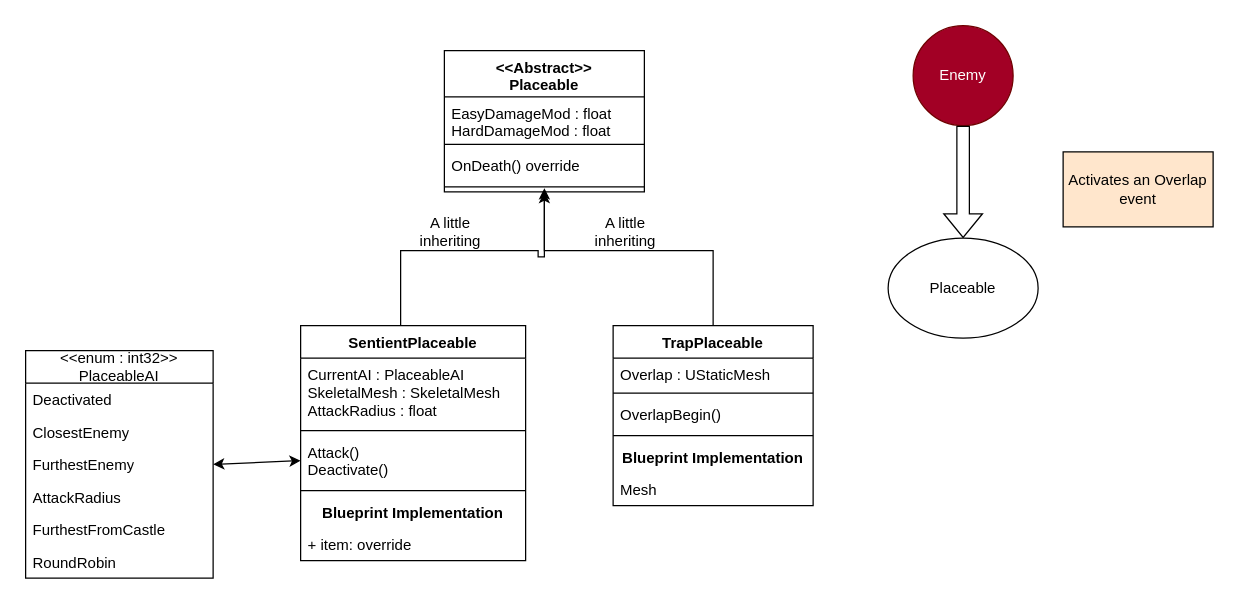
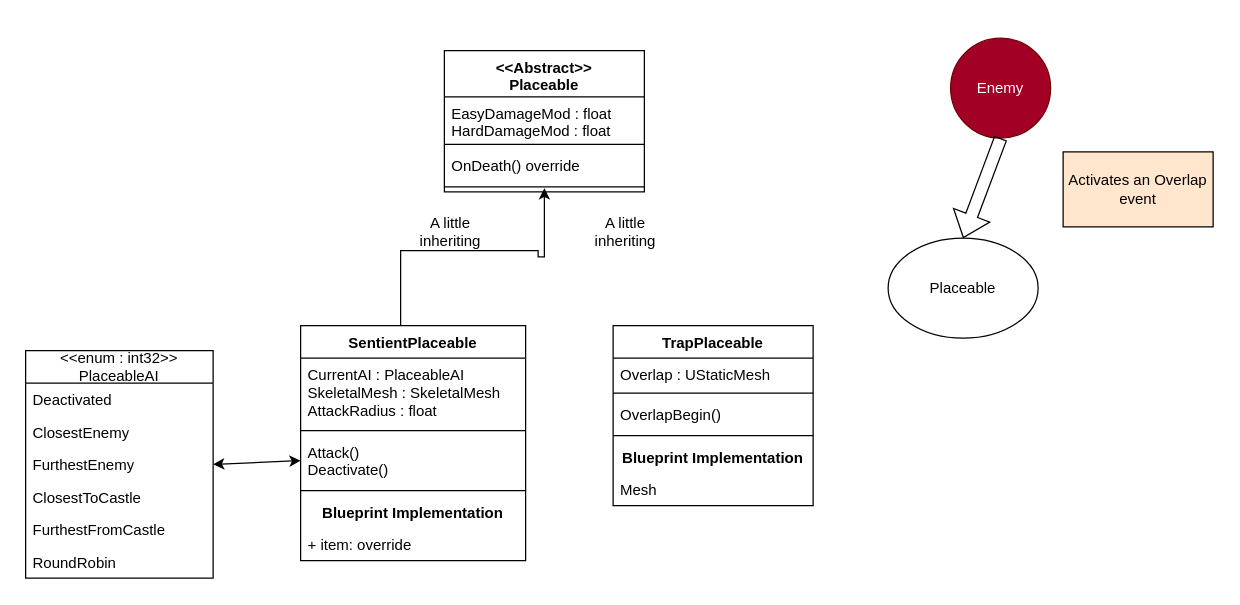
- <mxCell id="19" value="Enemy" style="ellipse;whiteSpace=wrap;html=1;aspect=fixed;fillColor=#a20025;fontColor=#ffffff;strokeColor=#6F0000;" parent="1" vertex="1"><mxGeometry x="730" y="20" width="80" height="80" as="geometry" /></mxCell>
+ <mxCell id="19" value="Enemy" style="ellipse;whiteSpace=wrap;html=1;aspect=fixed;fillColor=#a20025;fontColor=#ffffff;strokeColor=#6F0000;" parent="1" vertex="1"><mxGeometry x="760" y="30" width="80" height="80" as="geometry" /></mxCell>
- <mxCell id="23" value="" style="edgeStyle=orthogonalEdgeStyle;rounded=0;orthogonalLoop=1;jettySize=auto;html=1;entryX=0.5;entryY=1;entryDx=0;entryDy=0;" parent="1" source="24" target="32" edge="1"><mxGeometry relative="1" as="geometry"><mxPoint x="435" y="142.5" as="targetPoint" /><Array as="points"><mxPoint x="570" y="200" /><mxPoint x="435" y="200" /></Array></mxGeometry></mxCell>
- <mxCell id="6" value="AttackRadius" style="text;strokeColor=none;fillColor=none;align=left;verticalAlign=top;spacingLeft=4;spacingRight=4;overflow=hidden;rotatable=0;points=[[0,0.5],[1,0.5]];portConstraint=eastwest;whiteSpace=wrap;html=1;" parent="2" vertex="1"><mxGeometry y="104" width="150" height="26" as="geometry" /></mxCell>
+ <mxCell id="6" value="ClosestToCastle" style="text;strokeColor=none;fillColor=none;align=left;verticalAlign=top;spacingLeft=4;spacingRight=4;overflow=hidden;rotatable=0;points=[[0,0.5],[1,0.5]];portConstraint=eastwest;whiteSpace=wrap;html=1;" parent="2" vertex="1"><mxGeometry y="104" width="150" height="26" as="geometry" /></mxCell>
